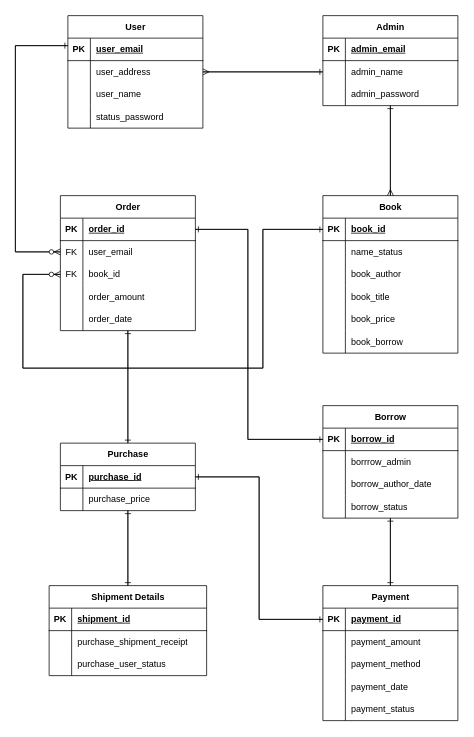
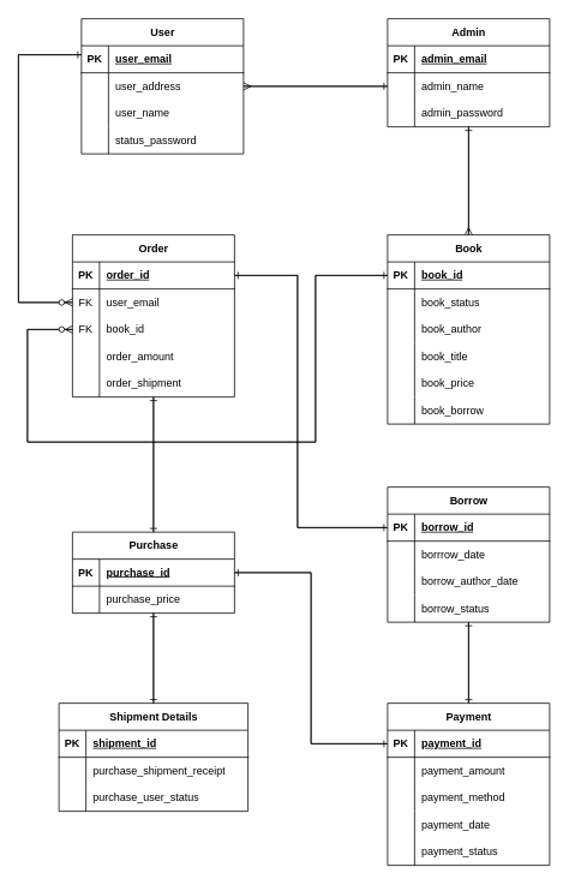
- <mxCell id="47" value="name_status" style="shape=partialRectangle;connectable=0;fillColor=none;top=0;left=0;bottom=0;right=0;align=left;spacingLeft=6;overflow=hidden;whiteSpace=wrap;html=1;" parent="45" vertex="1"><mxGeometry x="30" width="150" height="30" as="geometry"><mxRectangle width="150" height="30" as="alternateBounds" /></mxGeometry></mxCell>
+ <mxCell id="47" value="book_status" style="shape=partialRectangle;connectable=0;fillColor=none;top=0;left=0;bottom=0;right=0;align=left;spacingLeft=6;overflow=hidden;whiteSpace=wrap;html=1;" parent="45" vertex="1"><mxGeometry x="30" width="150" height="30" as="geometry"><mxRectangle width="150" height="30" as="alternateBounds" /></mxGeometry></mxCell>
- <mxCell id="40" value="order_date" style="shape=partialRectangle;connectable=0;fillColor=none;top=0;left=0;bottom=0;right=0;align=left;spacingLeft=6;overflow=hidden;whiteSpace=wrap;html=1;" parent="38" vertex="1"><mxGeometry x="30" width="150" height="30" as="geometry"><mxRectangle width="150" height="30" as="alternateBounds" /></mxGeometry></mxCell>
+ <mxCell id="40" value="order_shipment" style="shape=partialRectangle;connectable=0;fillColor=none;top=0;left=0;bottom=0;right=0;align=left;spacingLeft=6;overflow=hidden;whiteSpace=wrap;html=1;" parent="38" vertex="1"><mxGeometry x="30" width="150" height="30" as="geometry"><mxRectangle width="150" height="30" as="alternateBounds" /></mxGeometry></mxCell>
- <mxCell id="73" value="borrrow_admin" style="shape=partialRectangle;connectable=0;fillColor=none;top=0;left=0;bottom=0;right=0;align=left;spacingLeft=6;overflow=hidden;whiteSpace=wrap;html=1;" parent="71" vertex="1"><mxGeometry x="30" width="150" height="30" as="geometry"><mxRectangle width="150" height="30" as="alternateBounds" /></mxGeometry></mxCell>
+ <mxCell id="73" value="borrrow_date" style="shape=partialRectangle;connectable=0;fillColor=none;top=0;left=0;bottom=0;right=0;align=left;spacingLeft=6;overflow=hidden;whiteSpace=wrap;html=1;" parent="71" vertex="1"><mxGeometry x="30" width="150" height="30" as="geometry"><mxRectangle width="150" height="30" as="alternateBounds" /></mxGeometry></mxCell>
